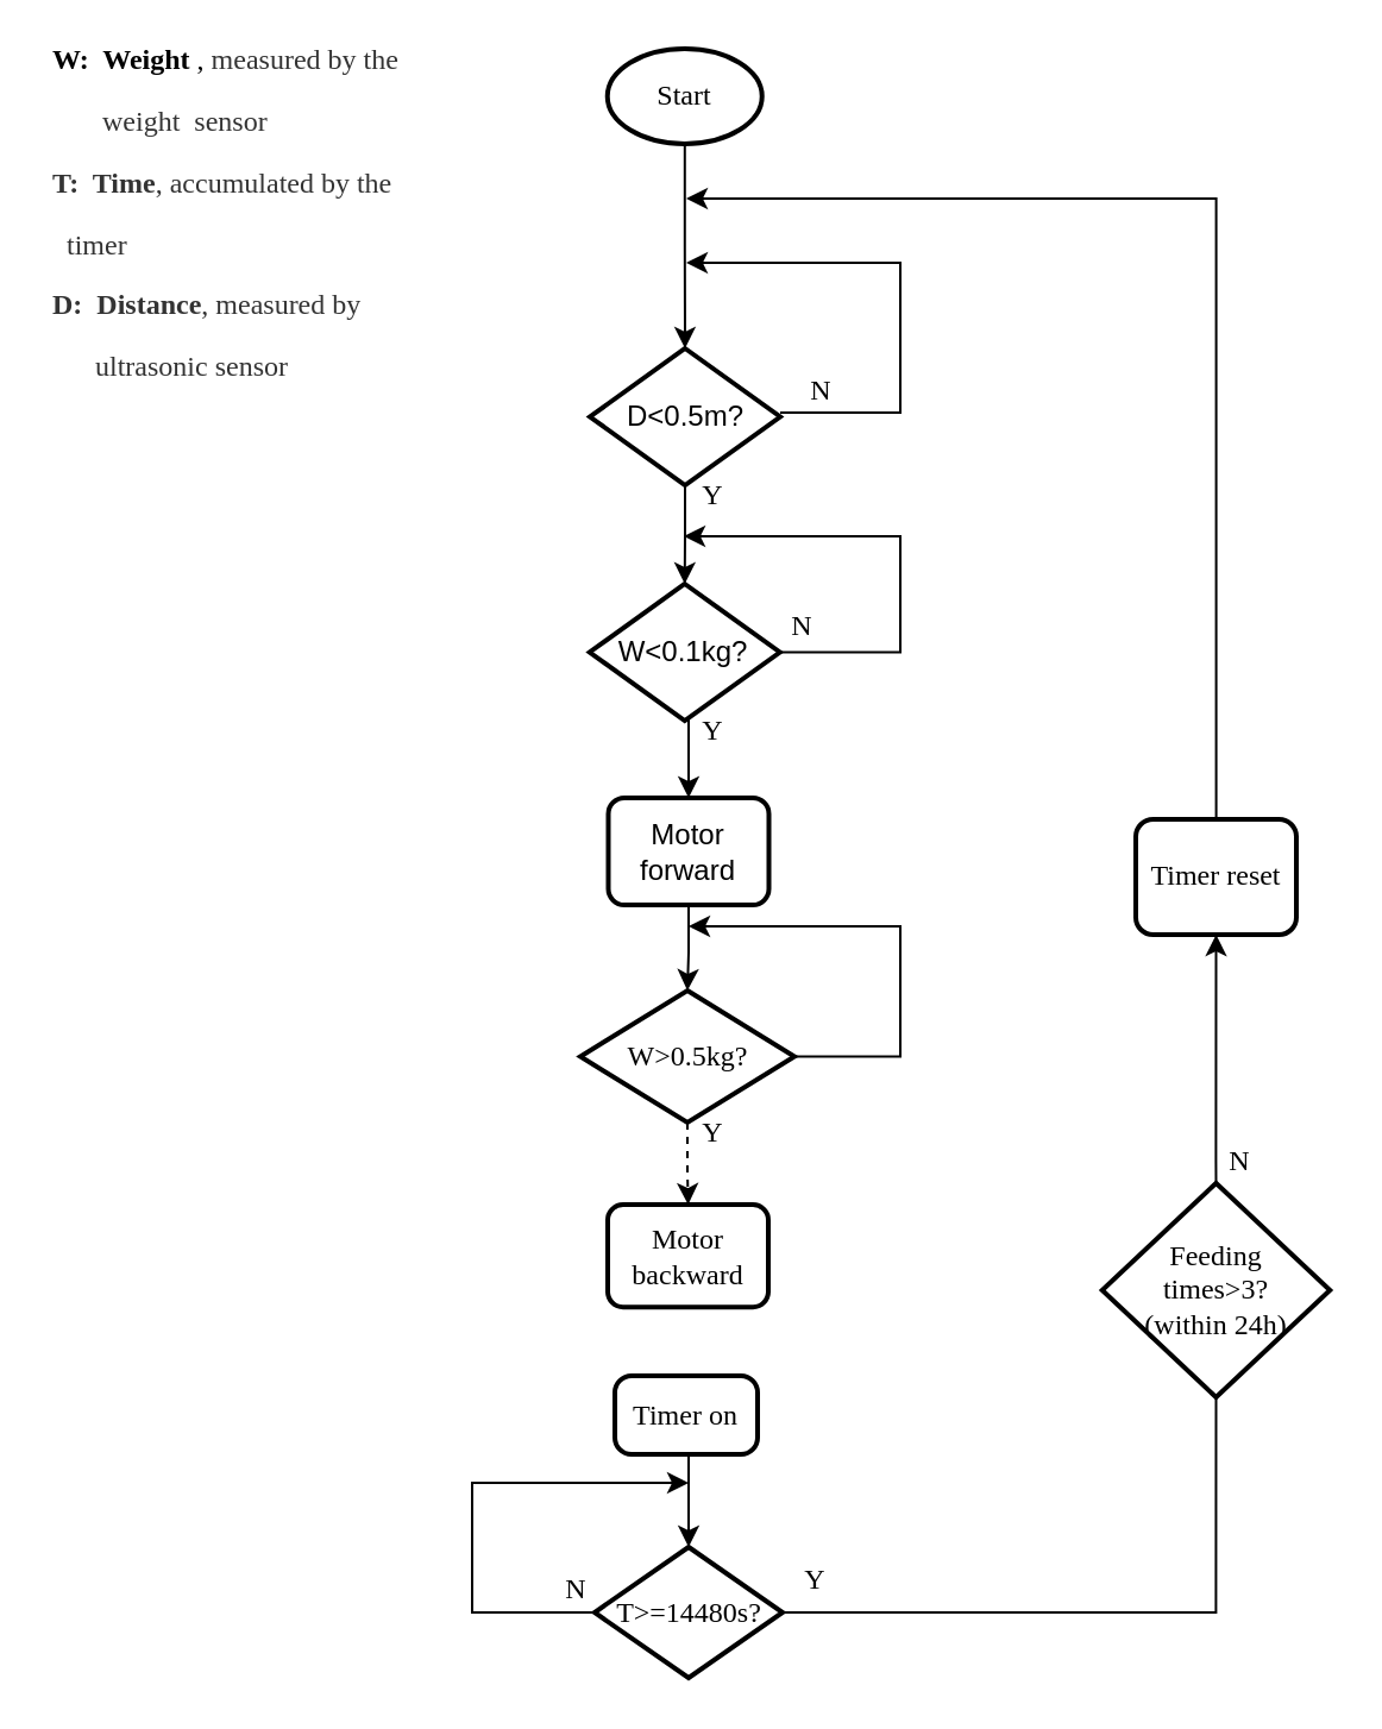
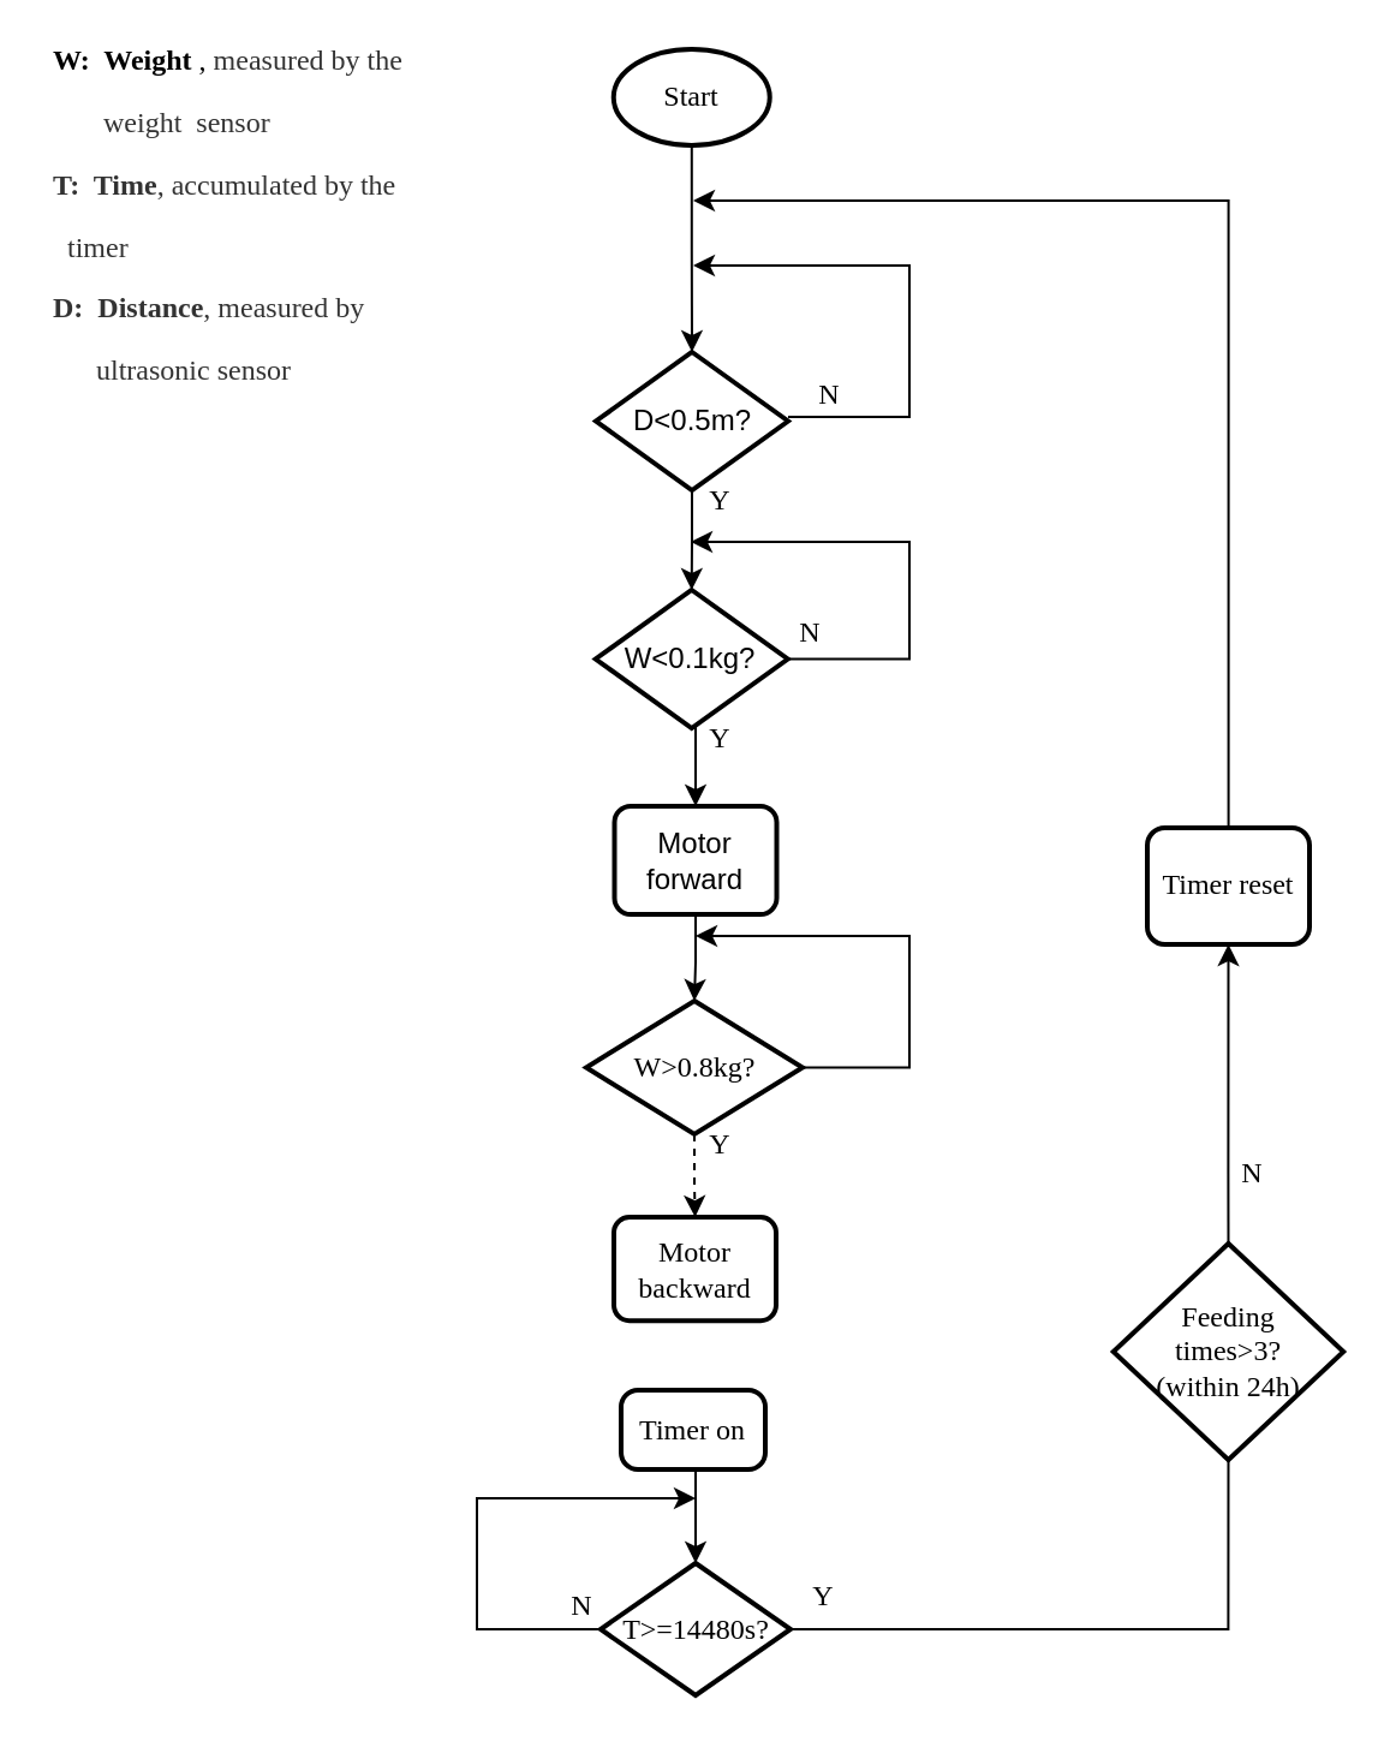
- <mxCell id="23" value="W&amp;gt;0.5kg?" style="strokeWidth=2;html=1;shape=mxgraph.flowchart.decision;whiteSpace=wrap;fontFamily=Times New Roman;fontSize=12;" parent="1" vertex="1"><mxGeometry x="243.5" y="416" width="90" height="55.5" as="geometry" /></mxCell>
+ <mxCell id="23" value="W&amp;gt;0.8kg?" style="strokeWidth=2;html=1;shape=mxgraph.flowchart.decision;whiteSpace=wrap;fontFamily=Times New Roman;fontSize=12;" parent="1" vertex="1"><mxGeometry x="243.5" y="416" width="90" height="55.5" as="geometry" /></mxCell>
- <mxCell id="32" value="&lt;font face=&quot;Times New Roman&quot;&gt;Feeding &lt;br&gt;times&amp;gt;3?&lt;br&gt;(within 24h)&lt;br&gt;&lt;/font&gt;" style="rhombus;whiteSpace=wrap;html=1;strokeWidth=2;" vertex="1" parent="1"><mxGeometry x="462.87" y="497" width="95.75" height="90" as="geometry" /></mxCell>
+ <mxCell id="32" value="&lt;font face=&quot;Times New Roman&quot;&gt;Feeding &lt;br&gt;times&amp;gt;3?&lt;br&gt;(within 24h)&lt;br&gt;&lt;/font&gt;" style="rhombus;whiteSpace=wrap;html=1;strokeWidth=2;" vertex="1" parent="1"><mxGeometry x="462.87" y="517" width="95.75" height="90" as="geometry" /></mxCell>
